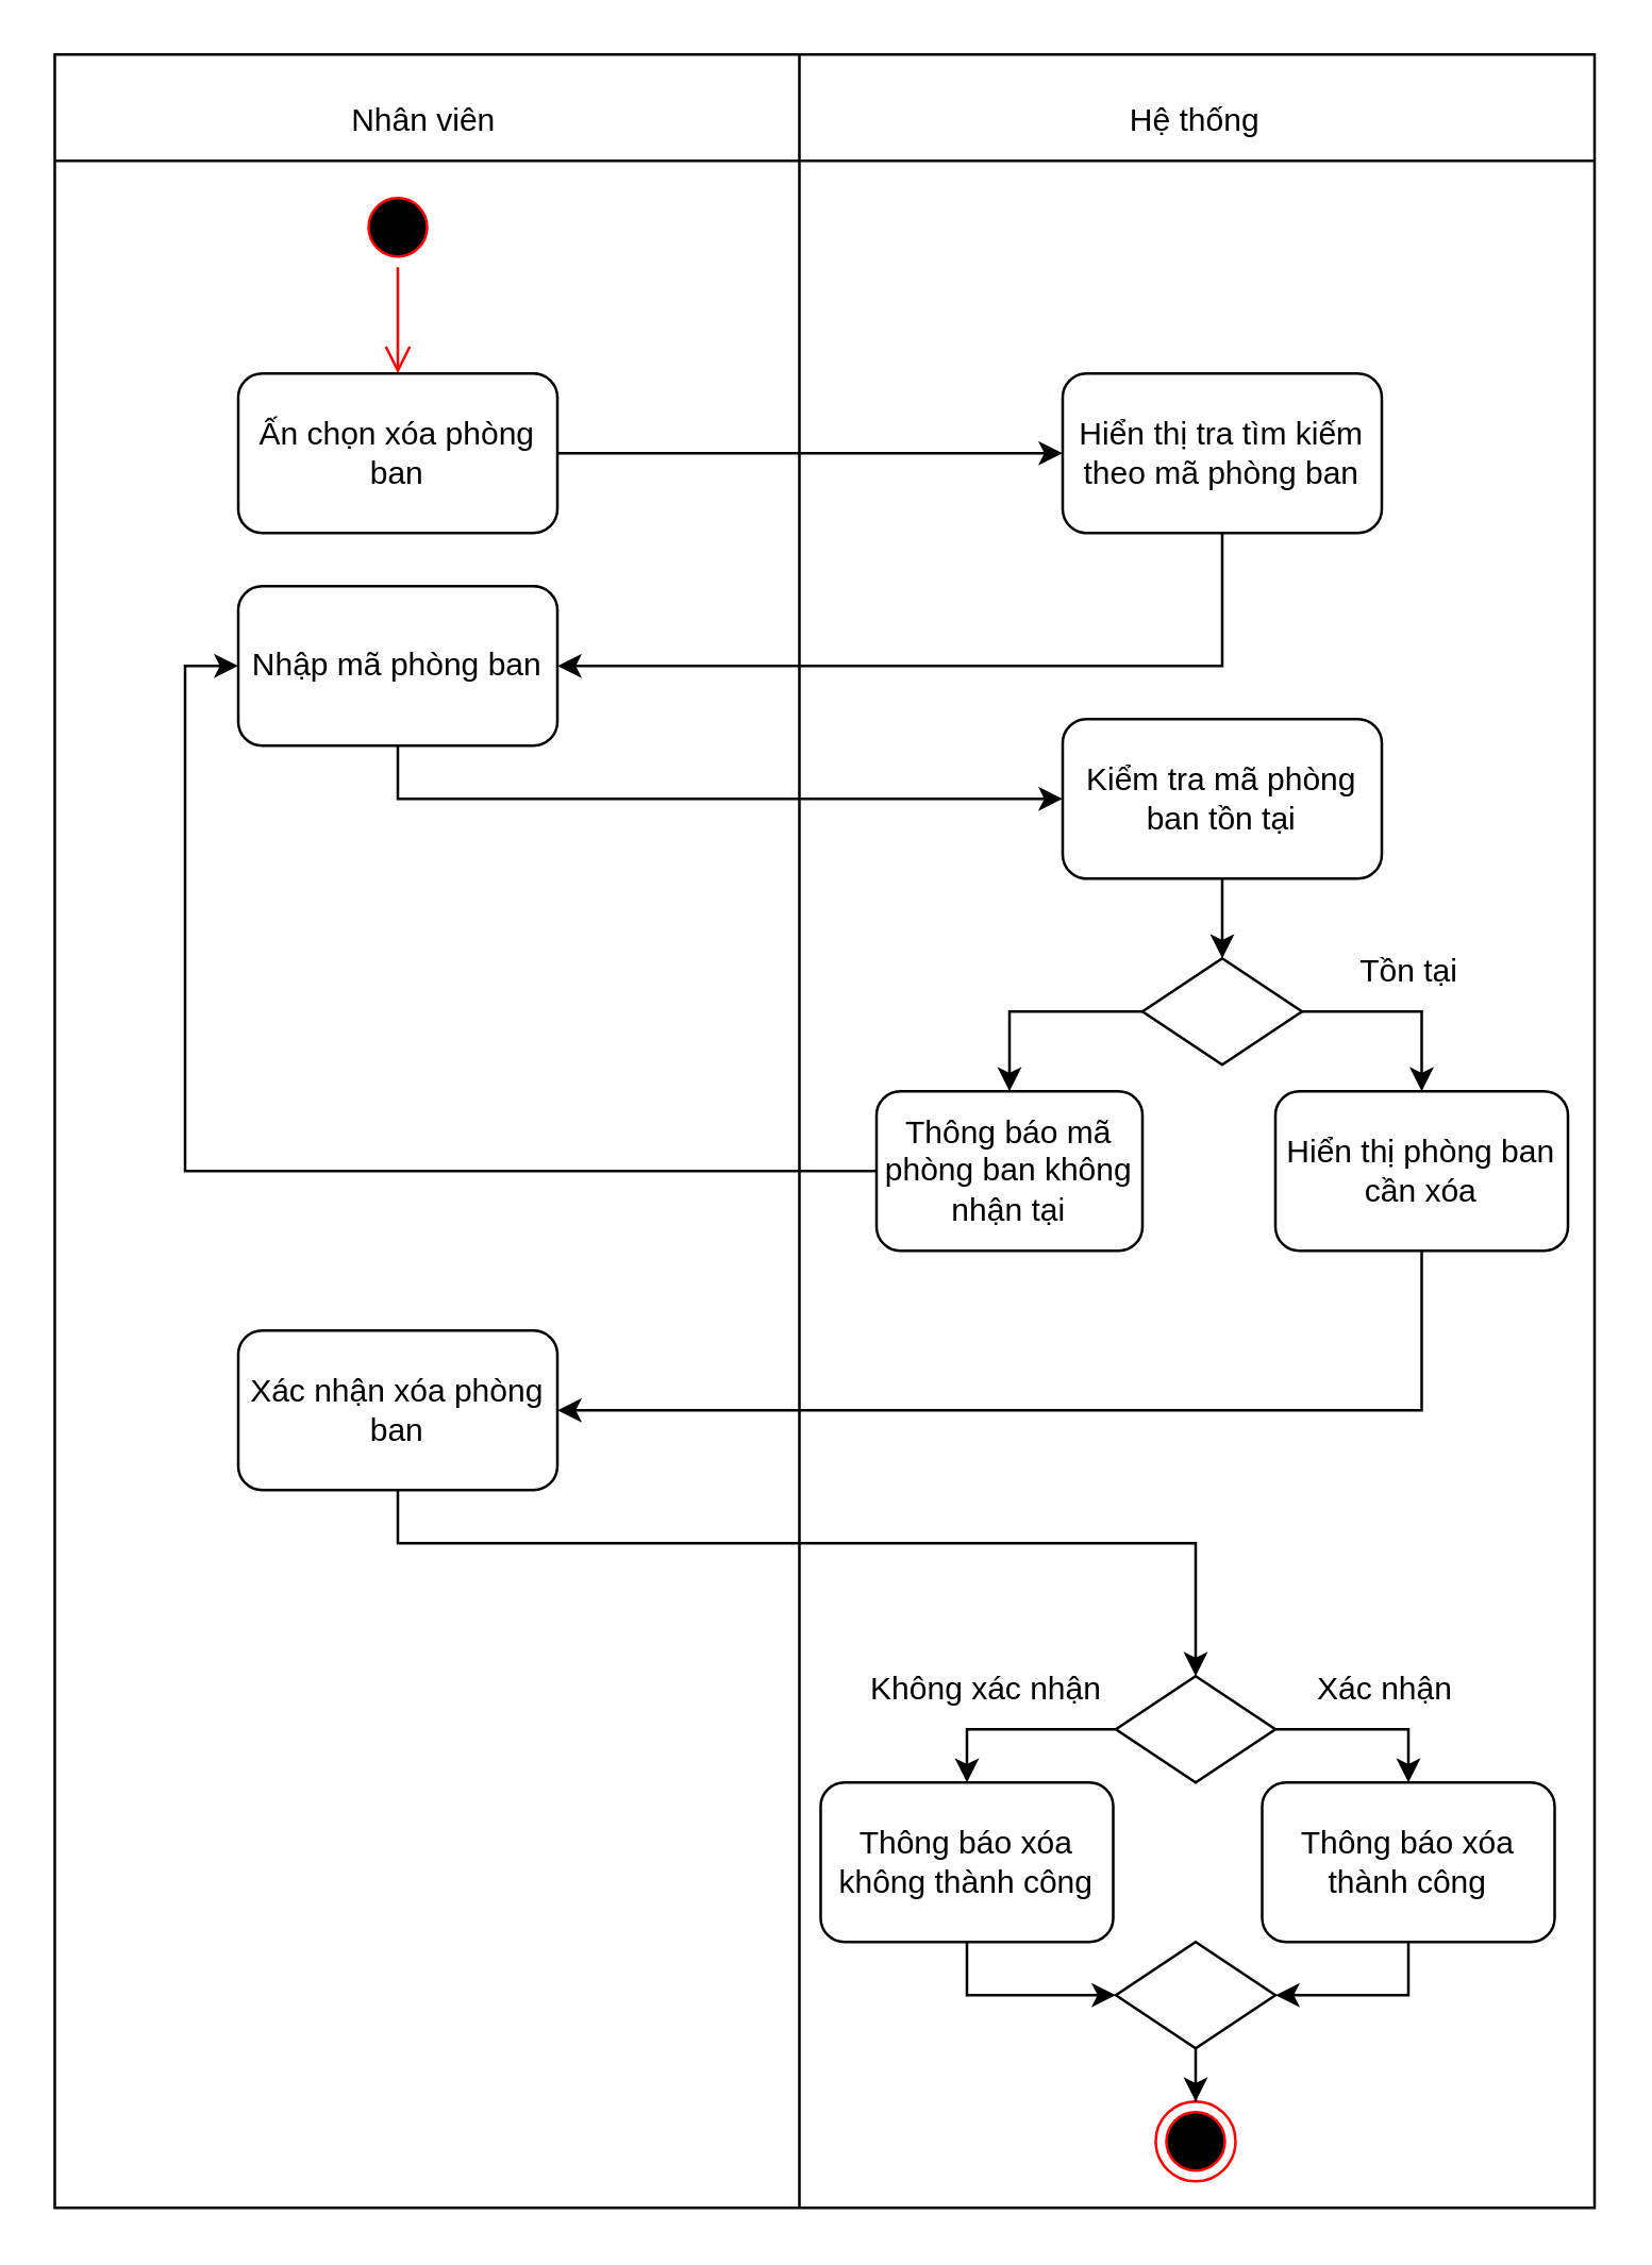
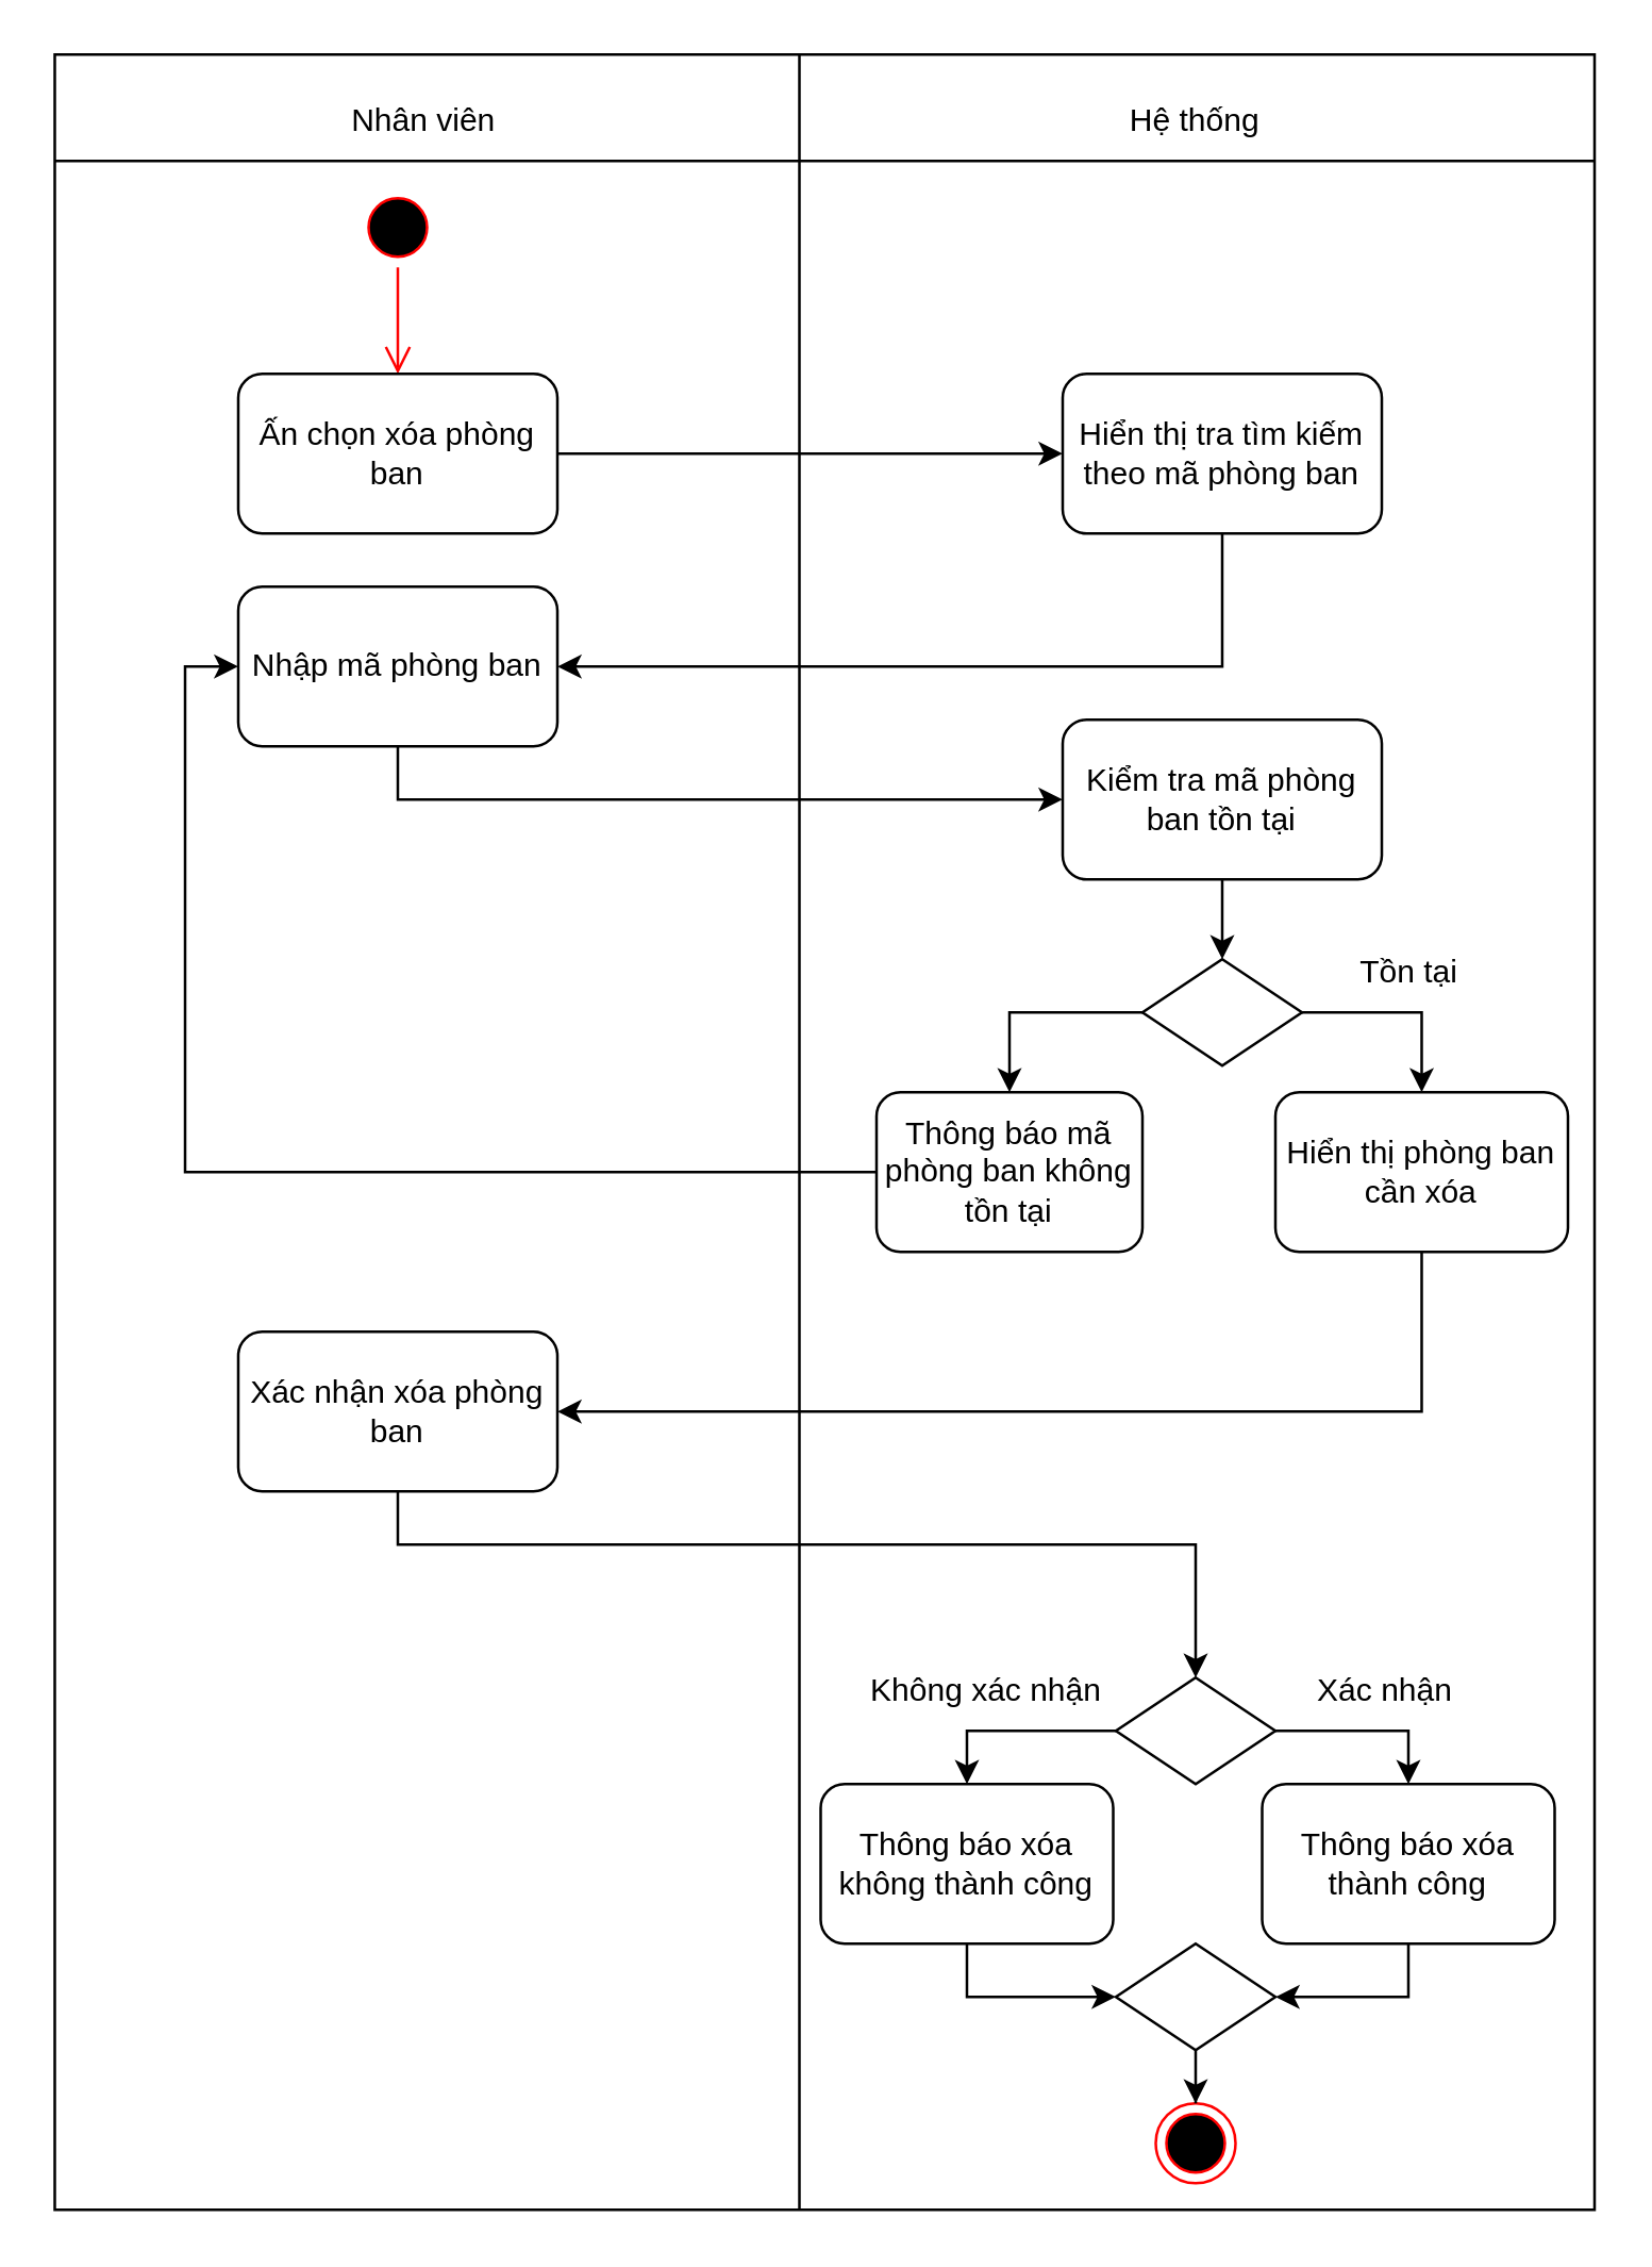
- <mxCell id="18" value="Thông báo mã phòng ban không nhận tại" style="rounded=1;whiteSpace=wrap;html=1;" parent="1" vertex="1"><mxGeometry x="329" y="410" width="100" height="60" as="geometry" /></mxCell>
+ <mxCell id="18" value="Thông báo mã phòng ban không tồn tại" style="rounded=1;whiteSpace=wrap;html=1;" parent="1" vertex="1"><mxGeometry x="329" y="410" width="100" height="60" as="geometry" /></mxCell>
